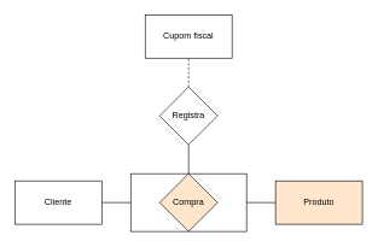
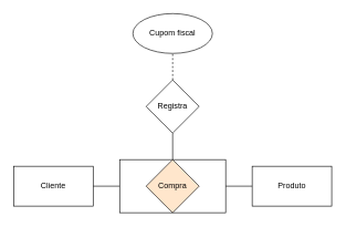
- <mxCell id="8" value="Cupom fiscal" style="rounded=0;whiteSpace=wrap;html=1;shadow=0;" vertex="1" parent="1"><mxGeometry x="200" width="120" height="60" as="geometry" y="20" /></mxCell>
+ <mxCell id="8" value="Cupom fiscal" style="ellipse;whiteSpace=wrap;html=1;shadow=0;" vertex="1" parent="1"><mxGeometry x="200" width="120" height="60" as="geometry" y="20" /></mxCell>
- <mxCell id="5" value="Produto" style="rounded=0;whiteSpace=wrap;html=1;fillColor=#ffe6cc;" vertex="1" parent="1"><mxGeometry x="380" y="250" width="120" height="60" as="geometry" /></mxCell>
+ <mxCell id="5" value="Produto" style="rounded=0;whiteSpace=wrap;html=1;" vertex="1" parent="1"><mxGeometry x="380" y="250" width="120" height="60" as="geometry" /></mxCell>
